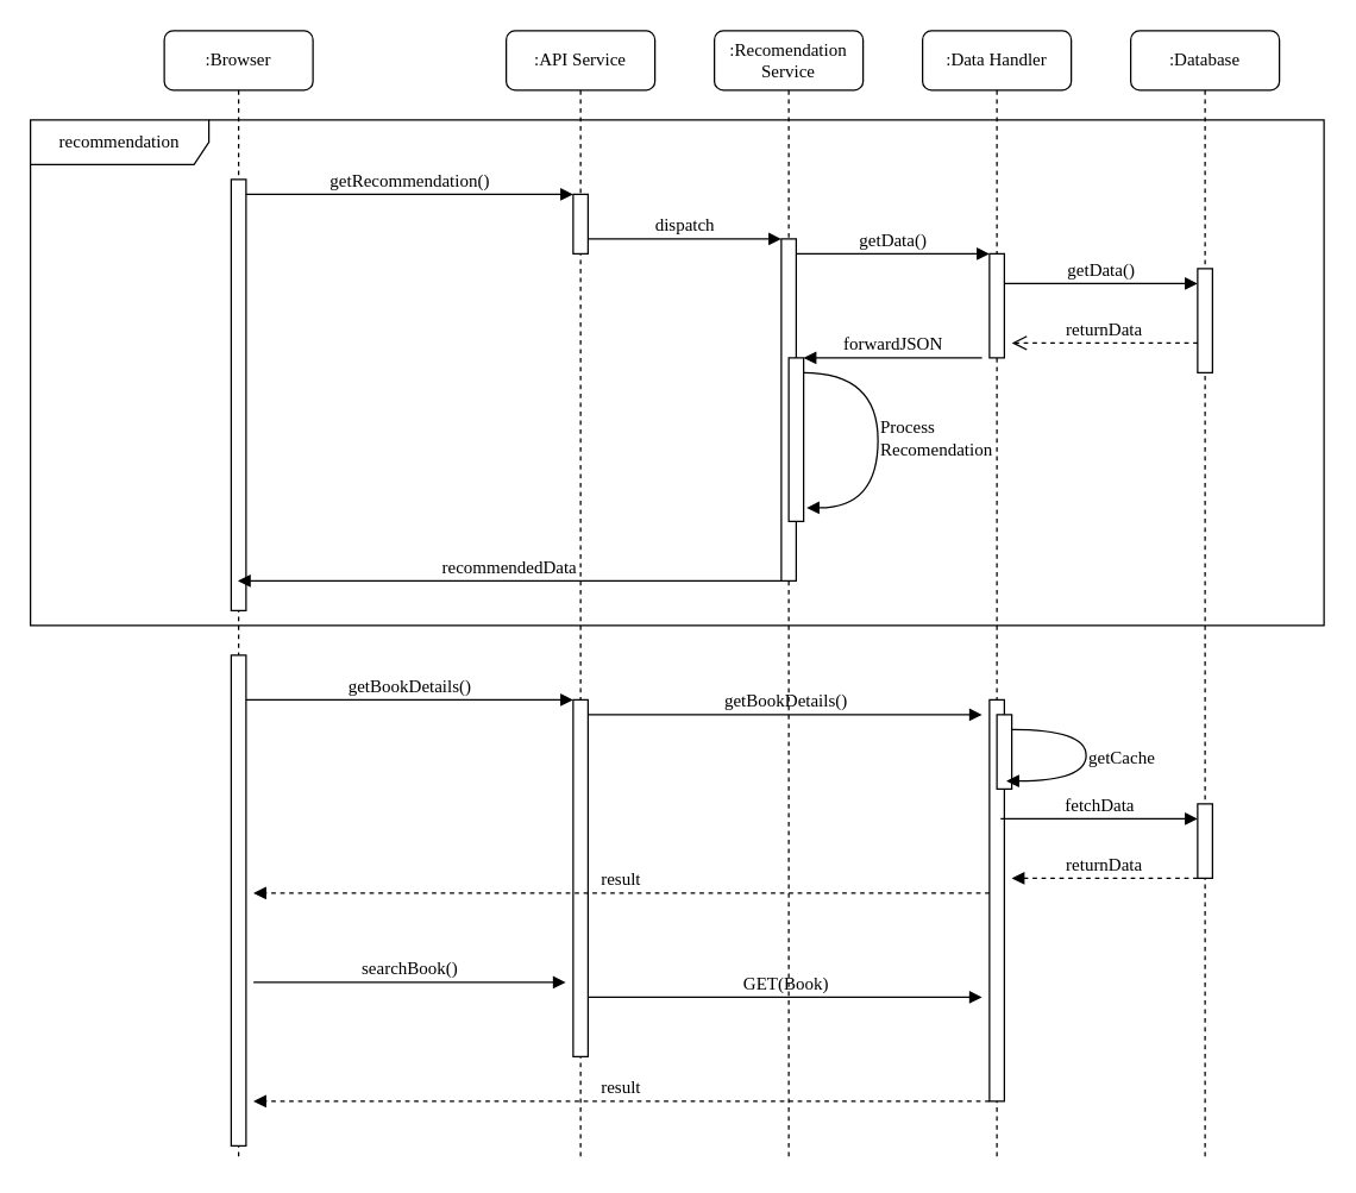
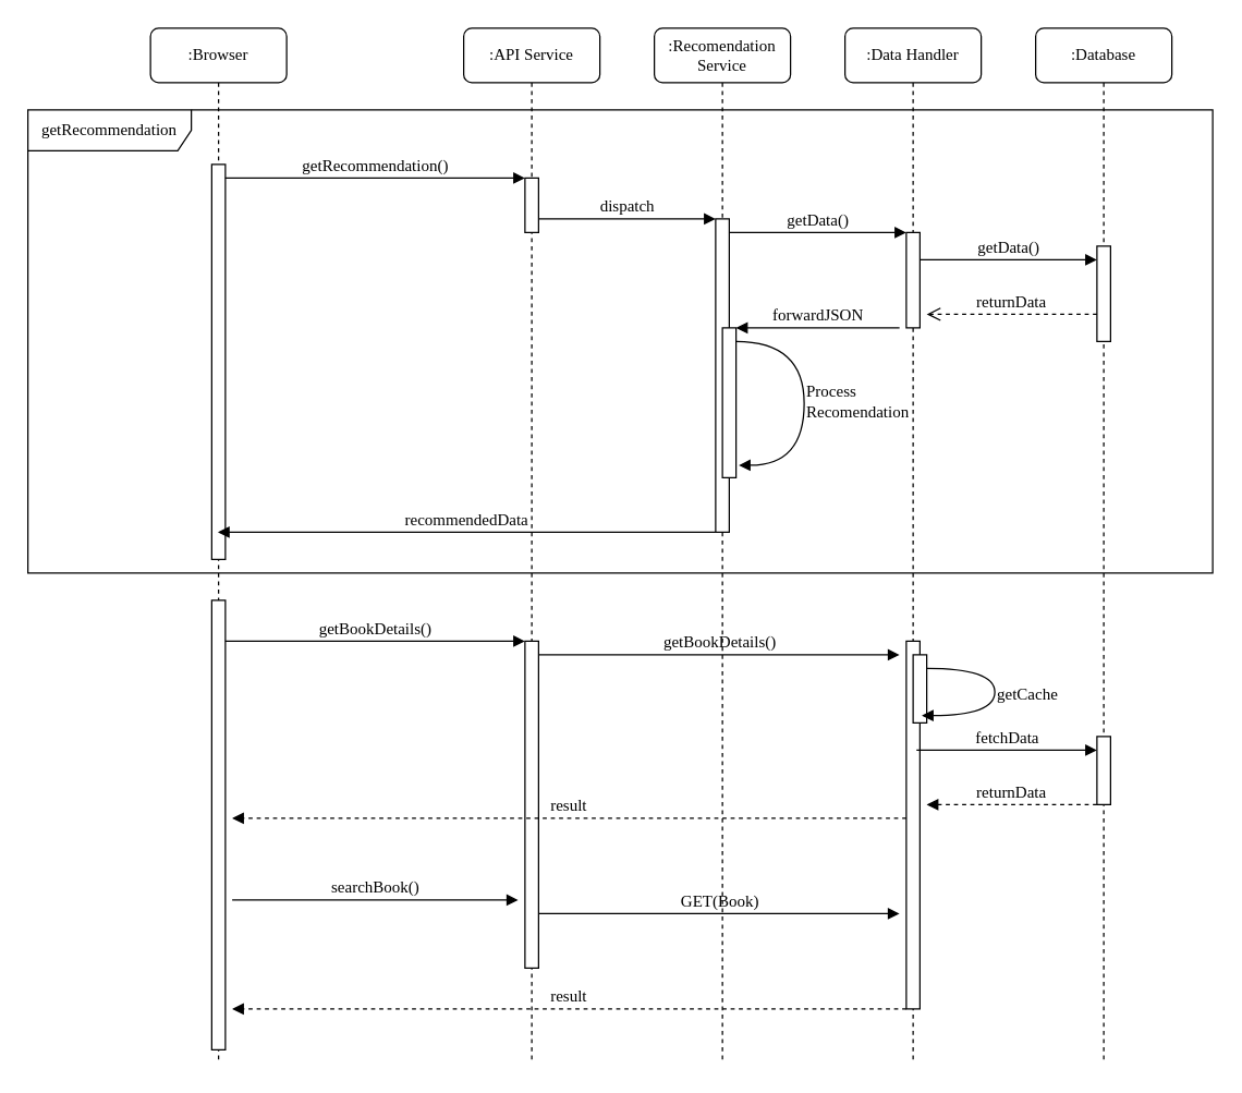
- <mxCell id="31" value="recommendation" style="shape=umlFrame;whiteSpace=wrap;html=1;pointerEvents=0;fontFamily=Verdana;fontSize=12;fontColor=default;labelBackgroundColor=none;width=120;height=30;" vertex="1" parent="1"><mxGeometry x="20" y="80" width="870" height="340" as="geometry" /></mxCell>
+ <mxCell id="31" value="getRecommendation" style="shape=umlFrame;whiteSpace=wrap;html=1;pointerEvents=0;fontFamily=Verdana;fontSize=12;fontColor=default;labelBackgroundColor=none;width=120;height=30;" vertex="1" parent="1"><mxGeometry x="20" y="80" width="870" height="340" as="geometry" /></mxCell>
